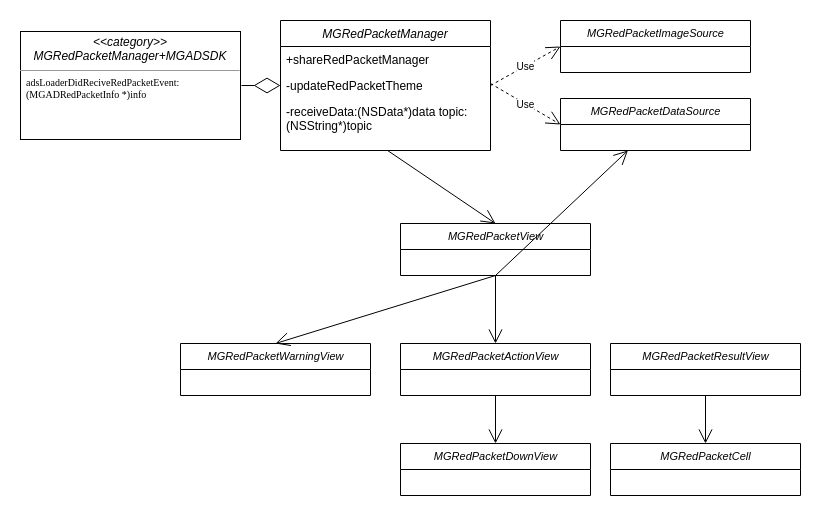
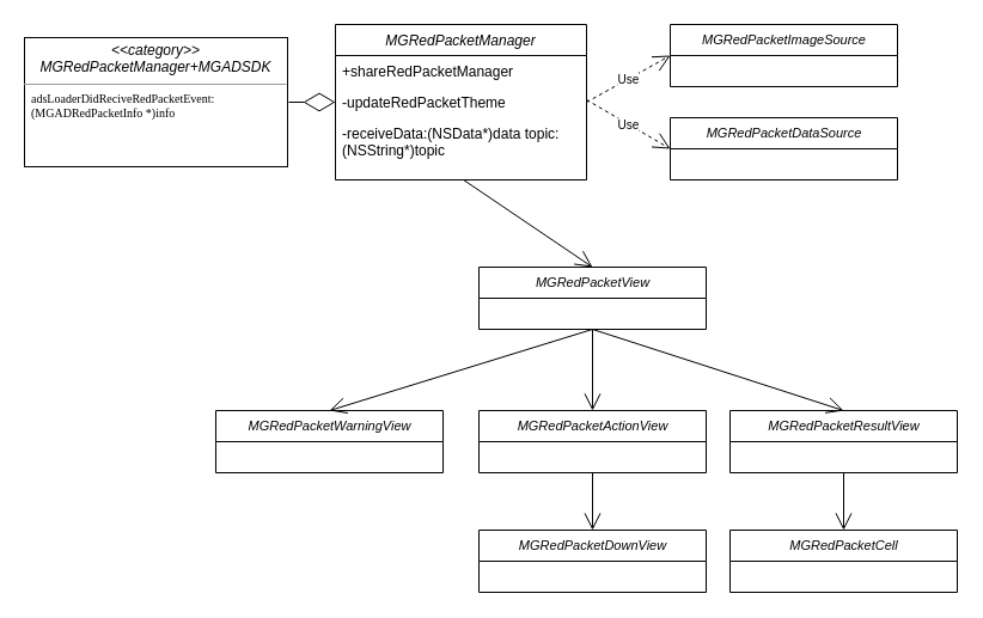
- <mxCell id="15" value="" style="endArrow=open;endFill=1;endSize=12;html=1;fontSize=10;exitX=0.5;exitY=1;exitDx=0;exitDy=0;" parent="1" source="10" target="23" edge="1"><mxGeometry width="160" relative="1" as="geometry"><mxPoint x="417.1" y="180" as="sourcePoint" /><mxPoint x="525" y="253" as="targetPoint" /></mxGeometry></mxCell>
+ <mxCell id="15" value="" style="endArrow=open;endFill=1;endSize=12;html=1;fontSize=10;exitX=0.5;exitY=1;exitDx=0;exitDy=0;entryX=0.5;entryY=0;entryDx=0;entryDy=0;" parent="1" source="10" target="12" edge="1"><mxGeometry width="160" relative="1" as="geometry"><mxPoint x="417.1" y="180" as="sourcePoint" /><mxPoint x="525" y="253" as="targetPoint" /></mxGeometry></mxCell>
